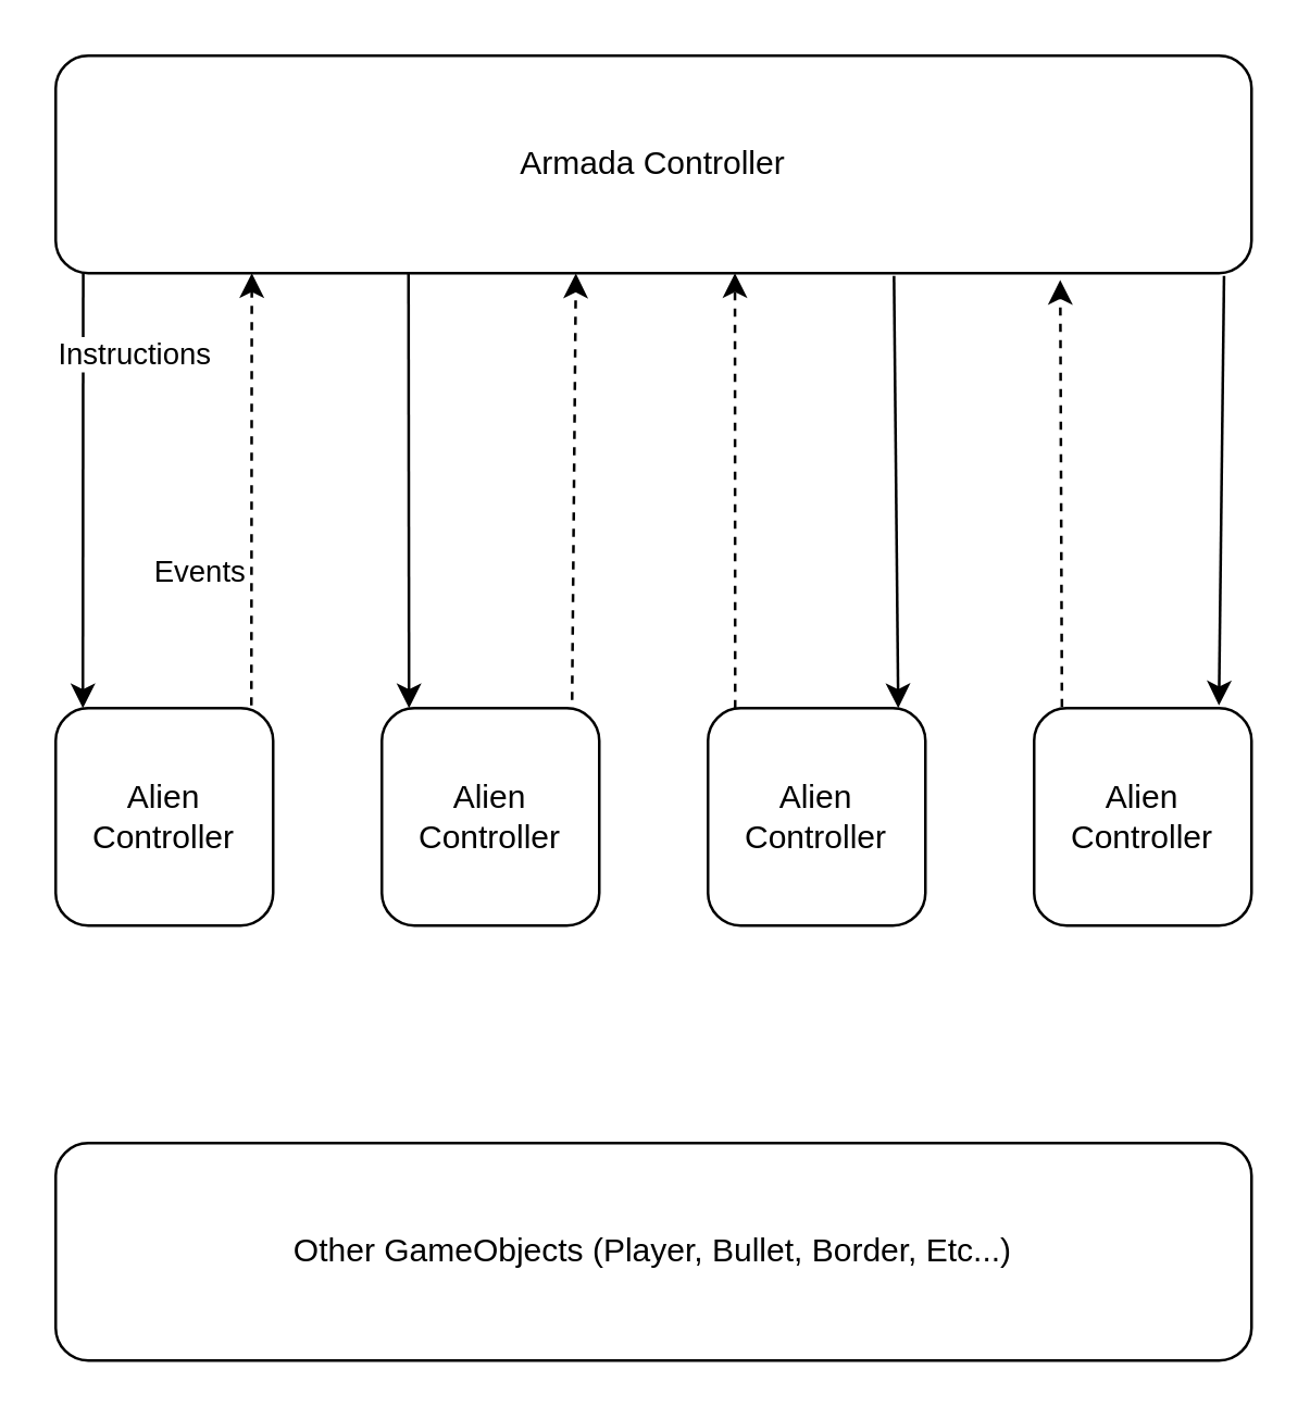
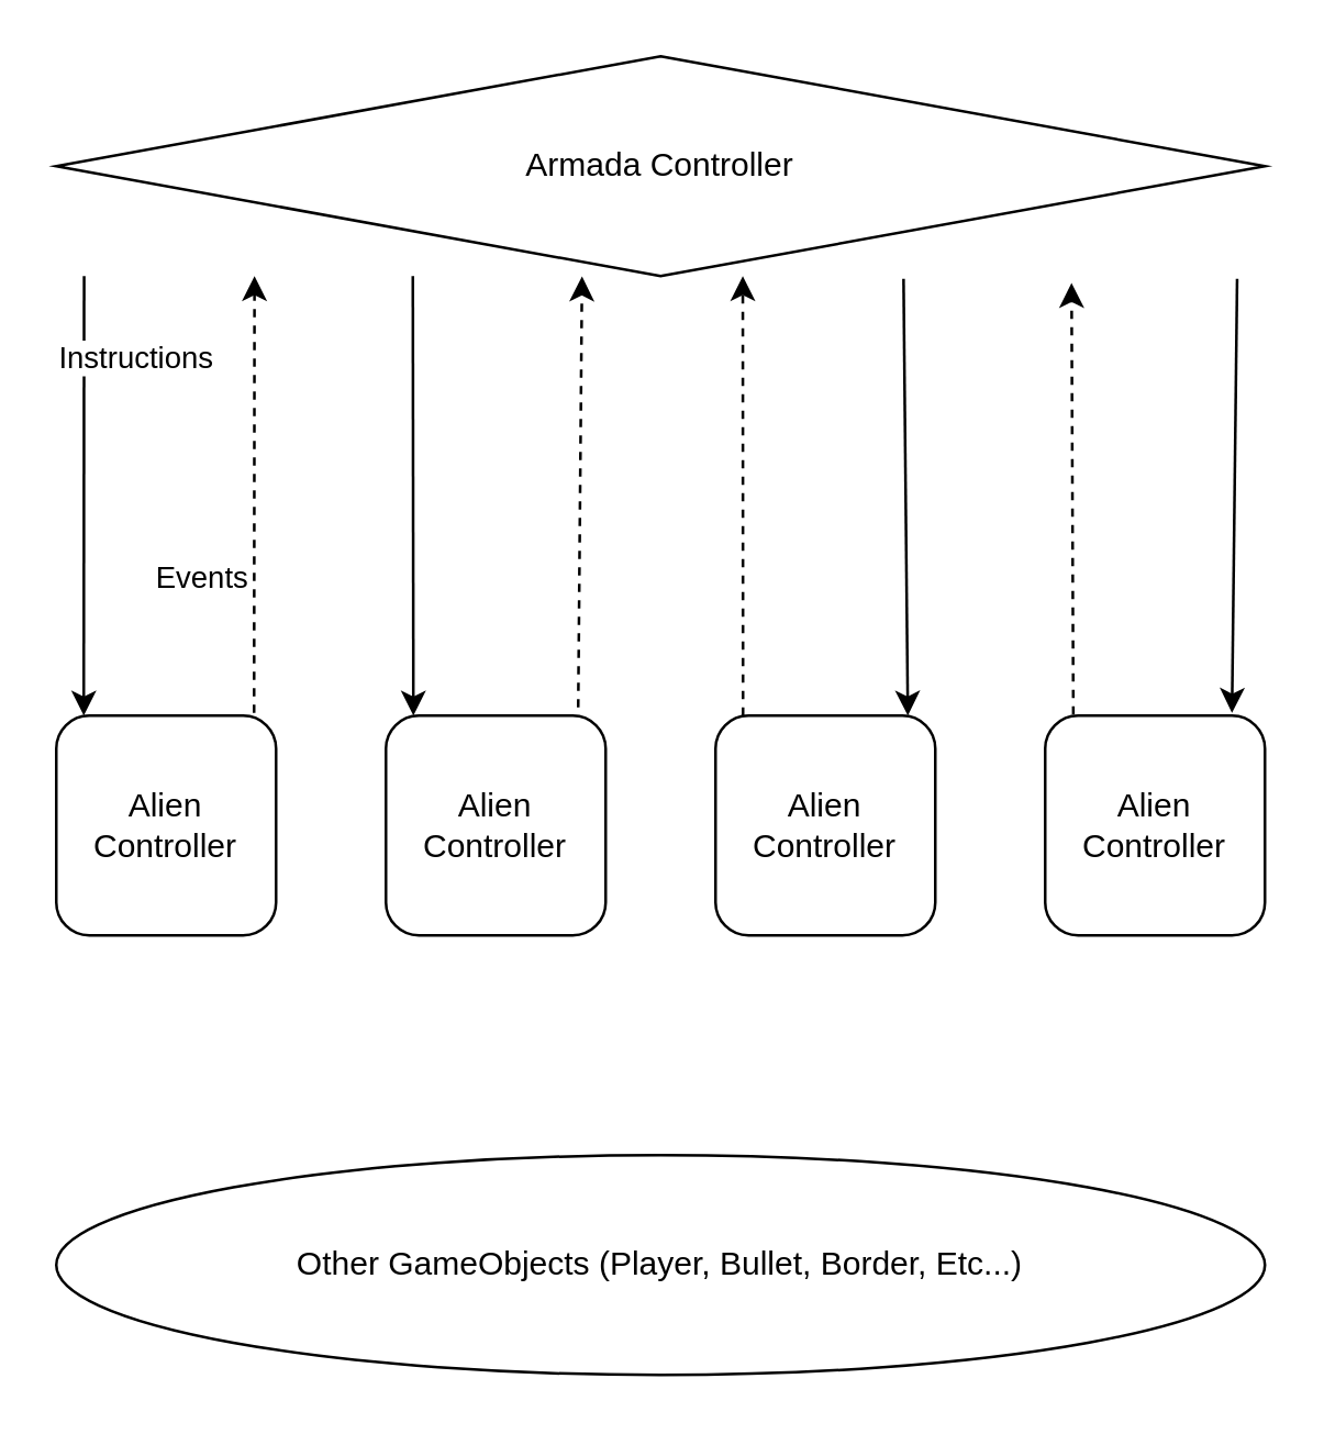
- <mxCell id="2" value="Armada Controller" style="rounded=1;whiteSpace=wrap;html=1;" vertex="1" parent="1"><mxGeometry x="20" y="20" width="440" height="80" as="geometry" /></mxCell>
+ <mxCell id="2" value="Armada Controller" style="rhombus;whiteSpace=wrap;html=1;" vertex="1" parent="1"><mxGeometry x="20" y="20" width="440" height="80" as="geometry" /></mxCell>
- <mxCell id="17" value="Other GameObjects (Player, Bullet, Border, Etc...)" style="rounded=1;whiteSpace=wrap;html=1;" vertex="1" parent="1"><mxGeometry x="20" y="420" width="440" height="80" as="geometry" /></mxCell>
+ <mxCell id="17" value="Other GameObjects (Player, Bullet, Border, Etc...)" style="ellipse;whiteSpace=wrap;html=1;" vertex="1" parent="1"><mxGeometry x="20" y="420" width="440" height="80" as="geometry" /></mxCell>
